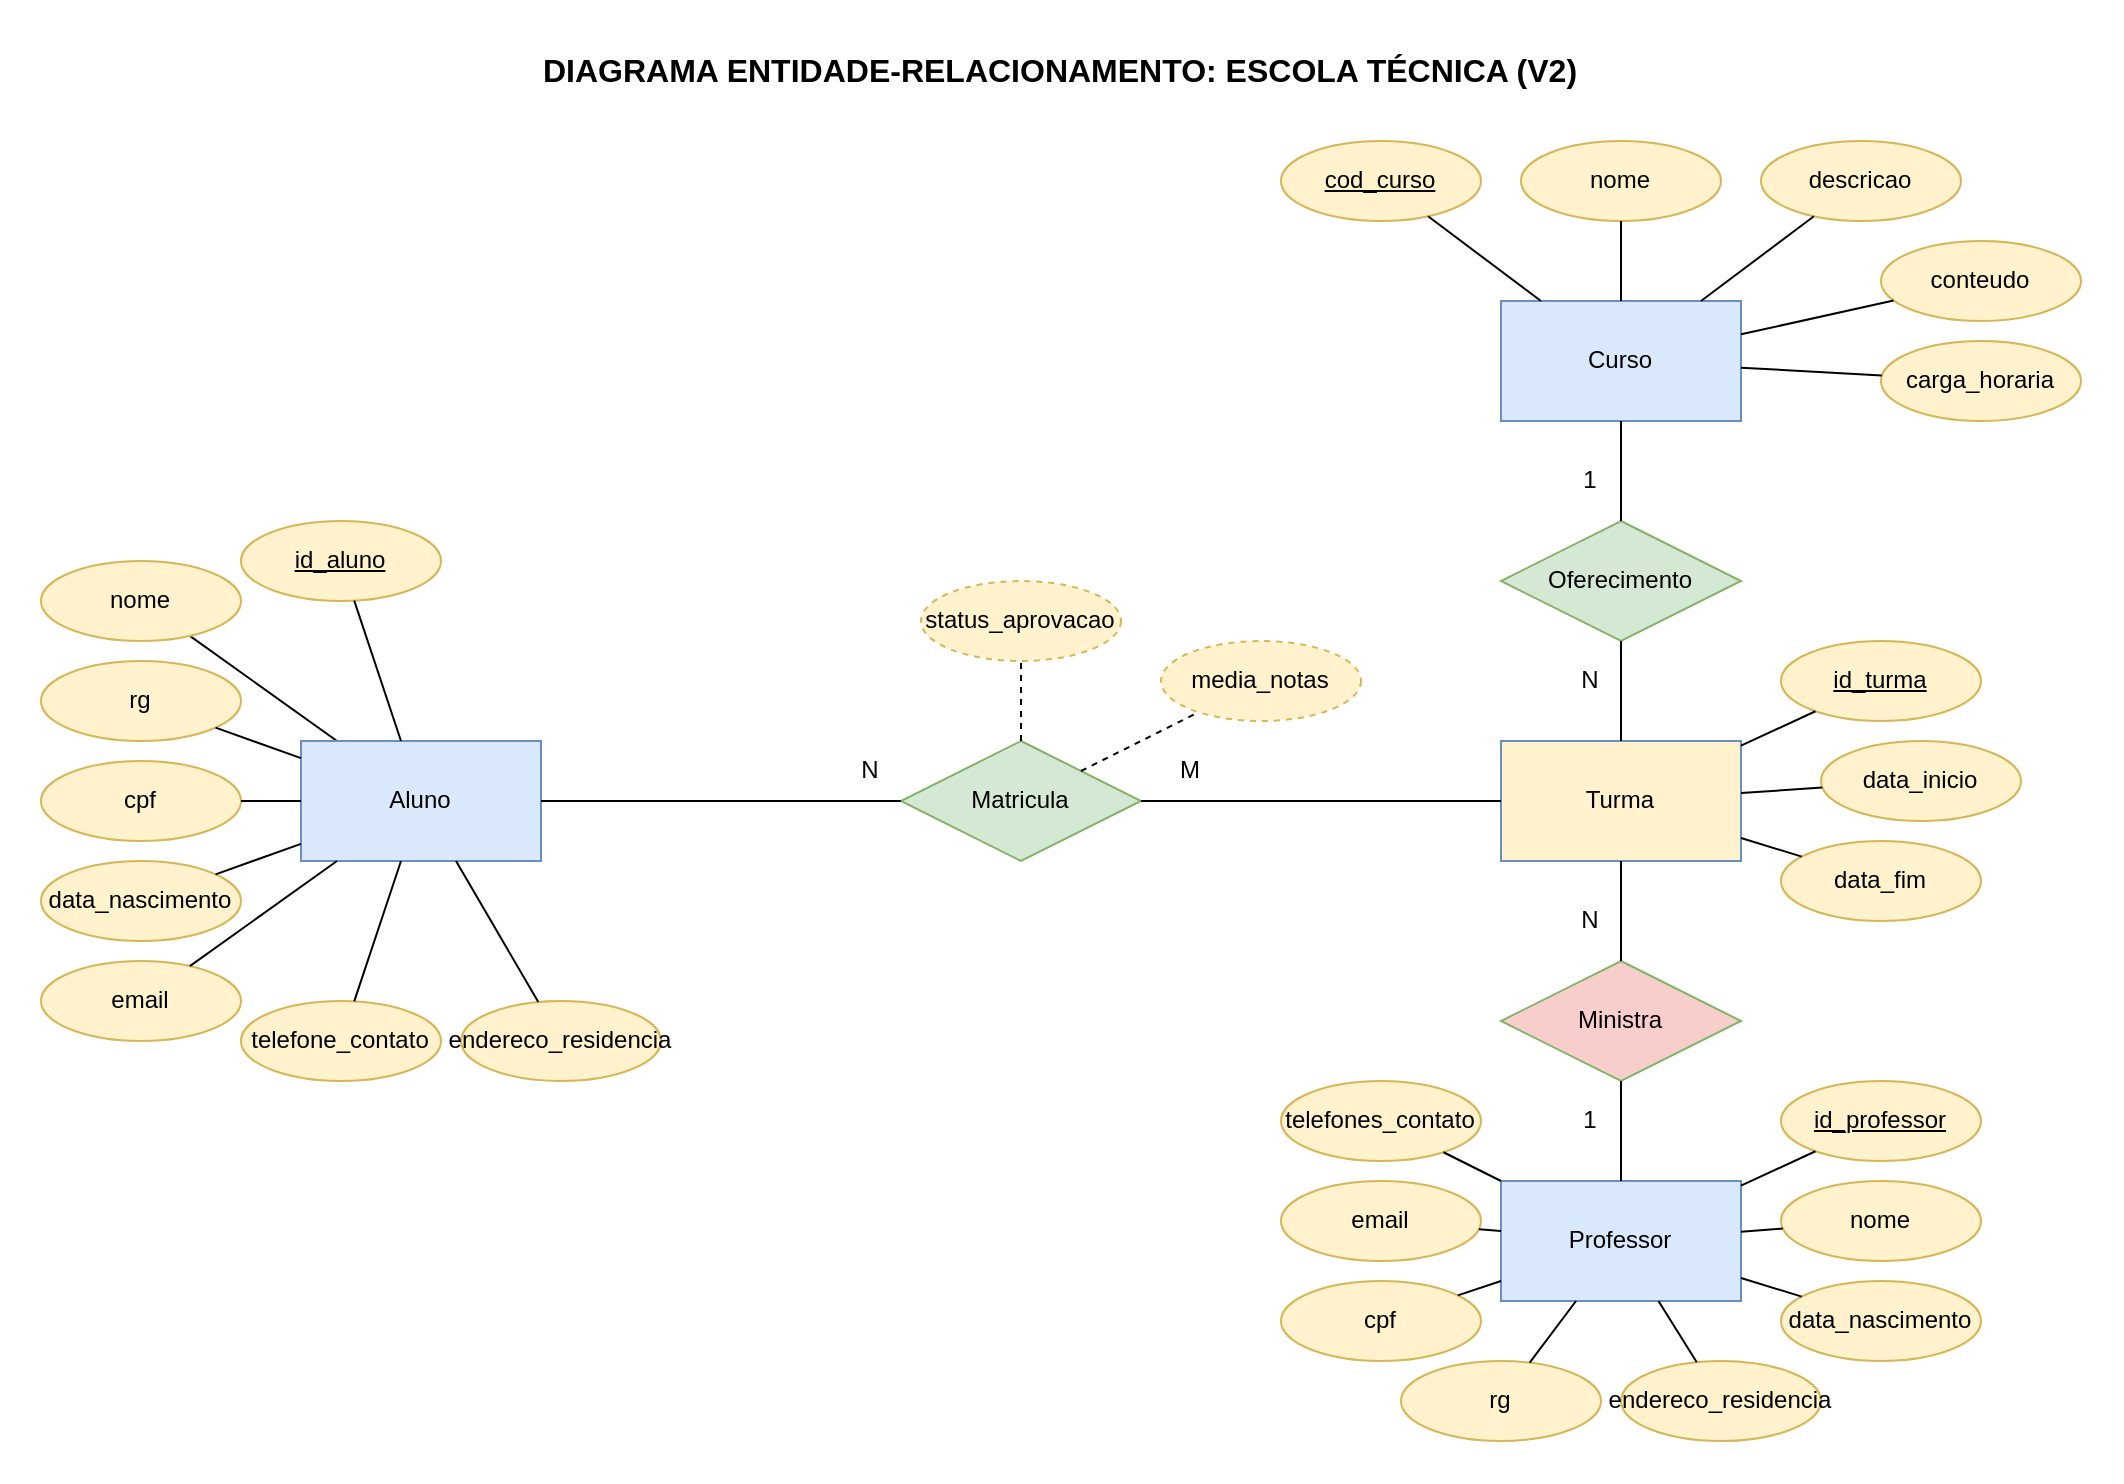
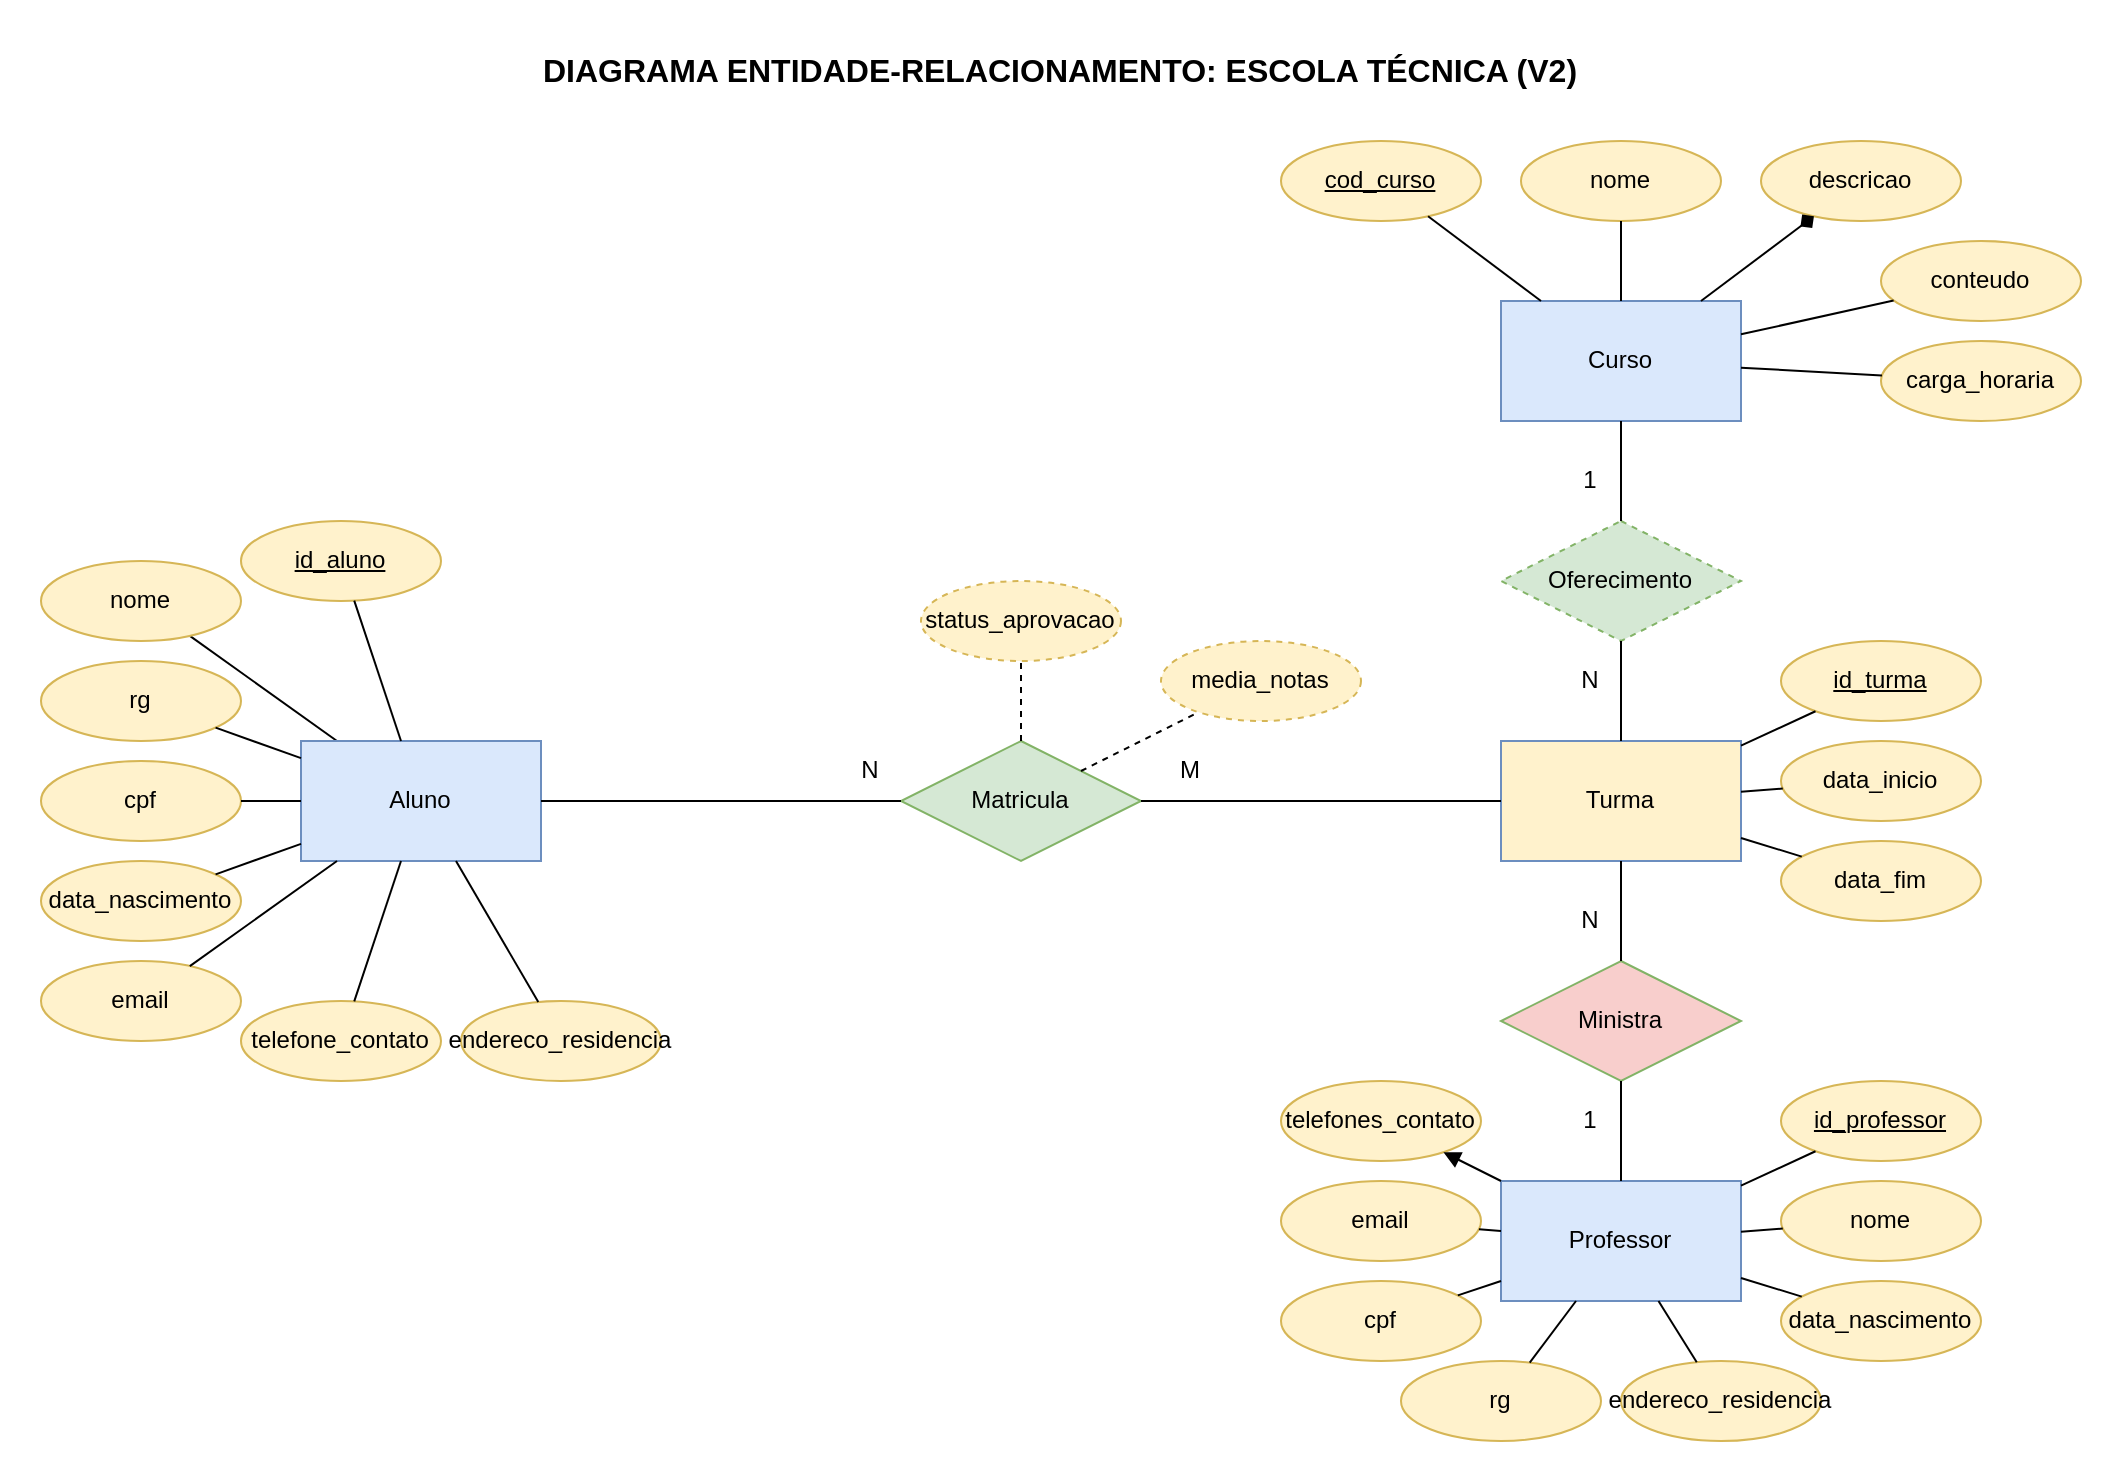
- <mxCell id="31" value="" style="endArrow=none;html=1;rounded=0;" edge="1" parent="3" source="6" target="26"><mxGeometry relative="1" as="geometry" /></mxCell>
+ <mxCell id="31" value="" style="endArrow=diamond;html=1;rounded=0;" edge="1" parent="3" source="6" target="26"><mxGeometry relative="1" as="geometry" /></mxCell>
- <mxCell id="57" value="Oferecimento" style="rhombus;whiteSpace=wrap;html=1;fillColor=#d5e8d4;strokeColor=#82b366;" vertex="1" parent="3"><mxGeometry x="730" y="190" width="120" height="60" as="geometry" /></mxCell>
+ <mxCell id="57" value="Oferecimento" style="rhombus;whiteSpace=wrap;html=1;fillColor=#d5e8d4;strokeColor=#82b366;dashed=1;" vertex="1" parent="3"><mxGeometry x="730" y="190" width="120" height="60" as="geometry" /></mxCell>
- <mxCell id="35" value="data_inicio" style="ellipse;whiteSpace=wrap;html=1;fillColor=#fff2cc;strokeColor=#d6b656;" vertex="1" parent="3"><mxGeometry x="890" y="300" width="100" height="40" as="geometry" /></mxCell>
+ <mxCell id="35" value="data_inicio" style="ellipse;whiteSpace=wrap;html=1;fillColor=#fff2cc;strokeColor=#d6b656;" vertex="1" parent="3"><mxGeometry x="870" y="300" width="100" height="40" as="geometry" /></mxCell>
- <mxCell id="54" value="" style="endArrow=none;html=1;rounded=0;" edge="1" parent="3" source="8" target="46"><mxGeometry relative="1" as="geometry" /></mxCell>
+ <mxCell id="54" value="" style="endArrow=block;html=1;rounded=0;" edge="1" parent="3" source="8" target="46"><mxGeometry relative="1" as="geometry" /></mxCell>
